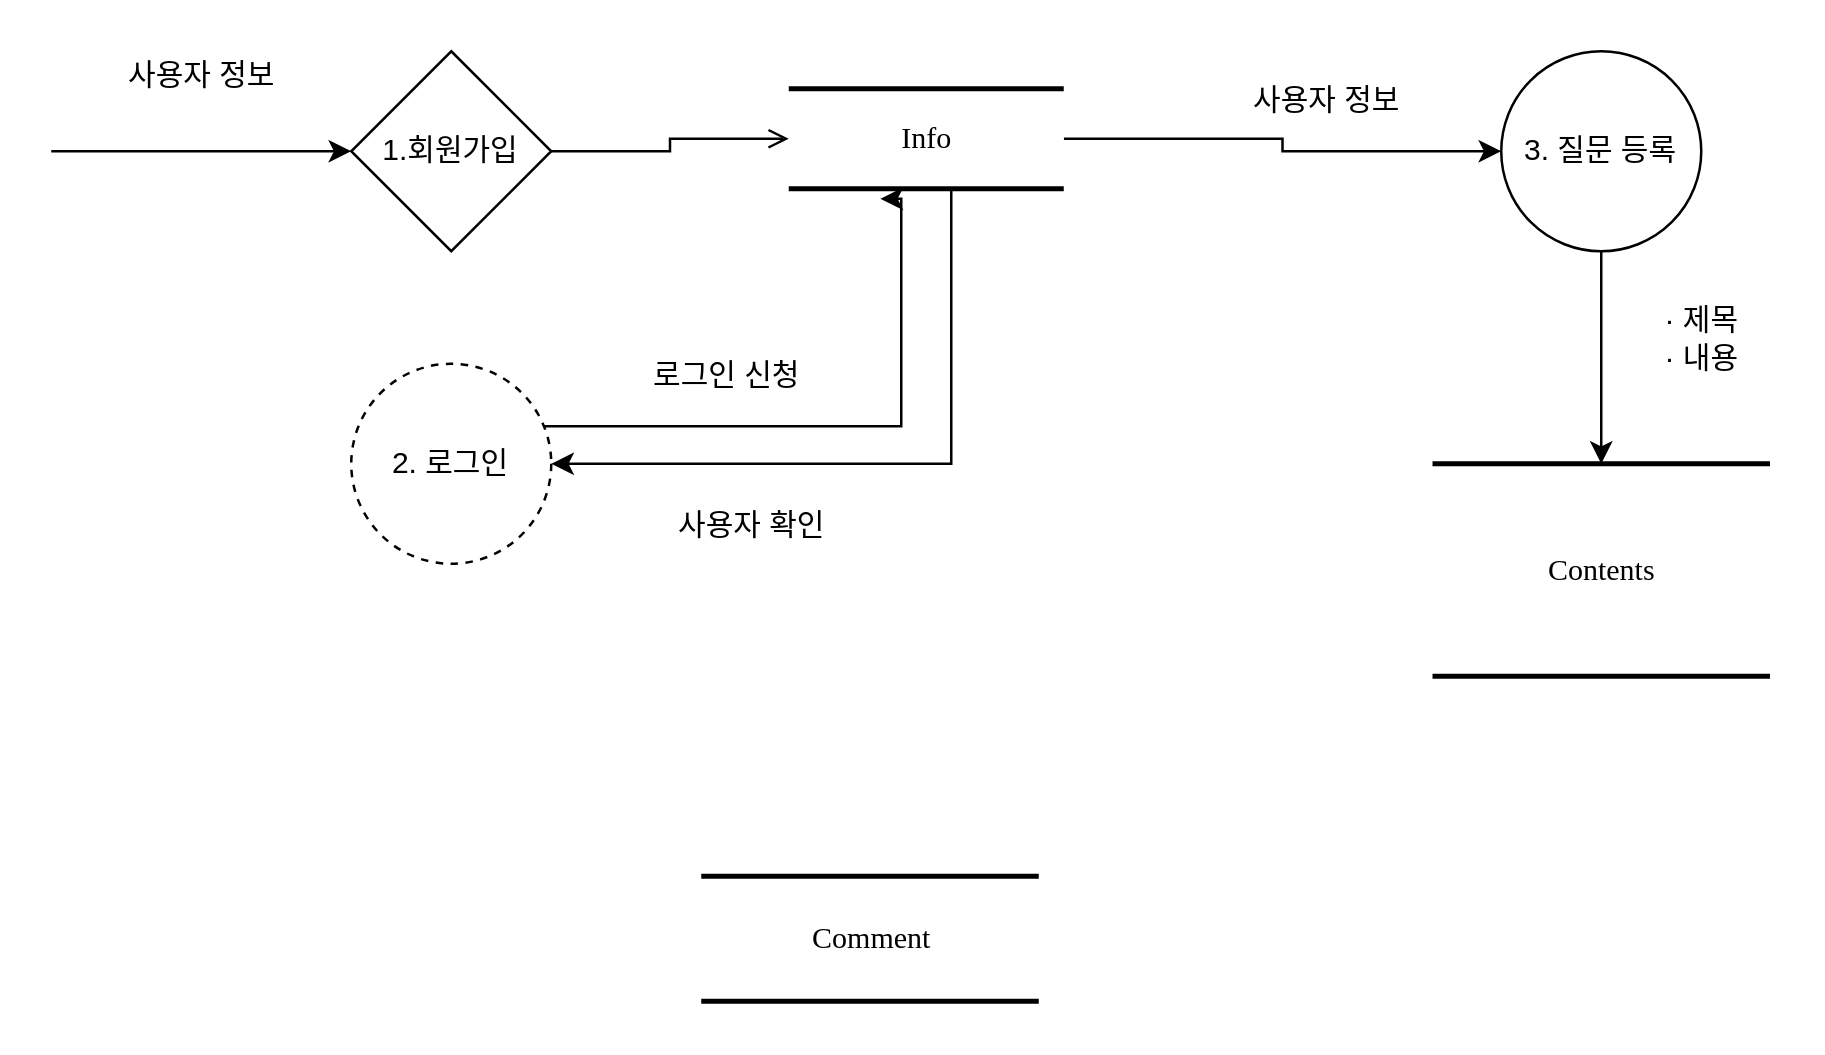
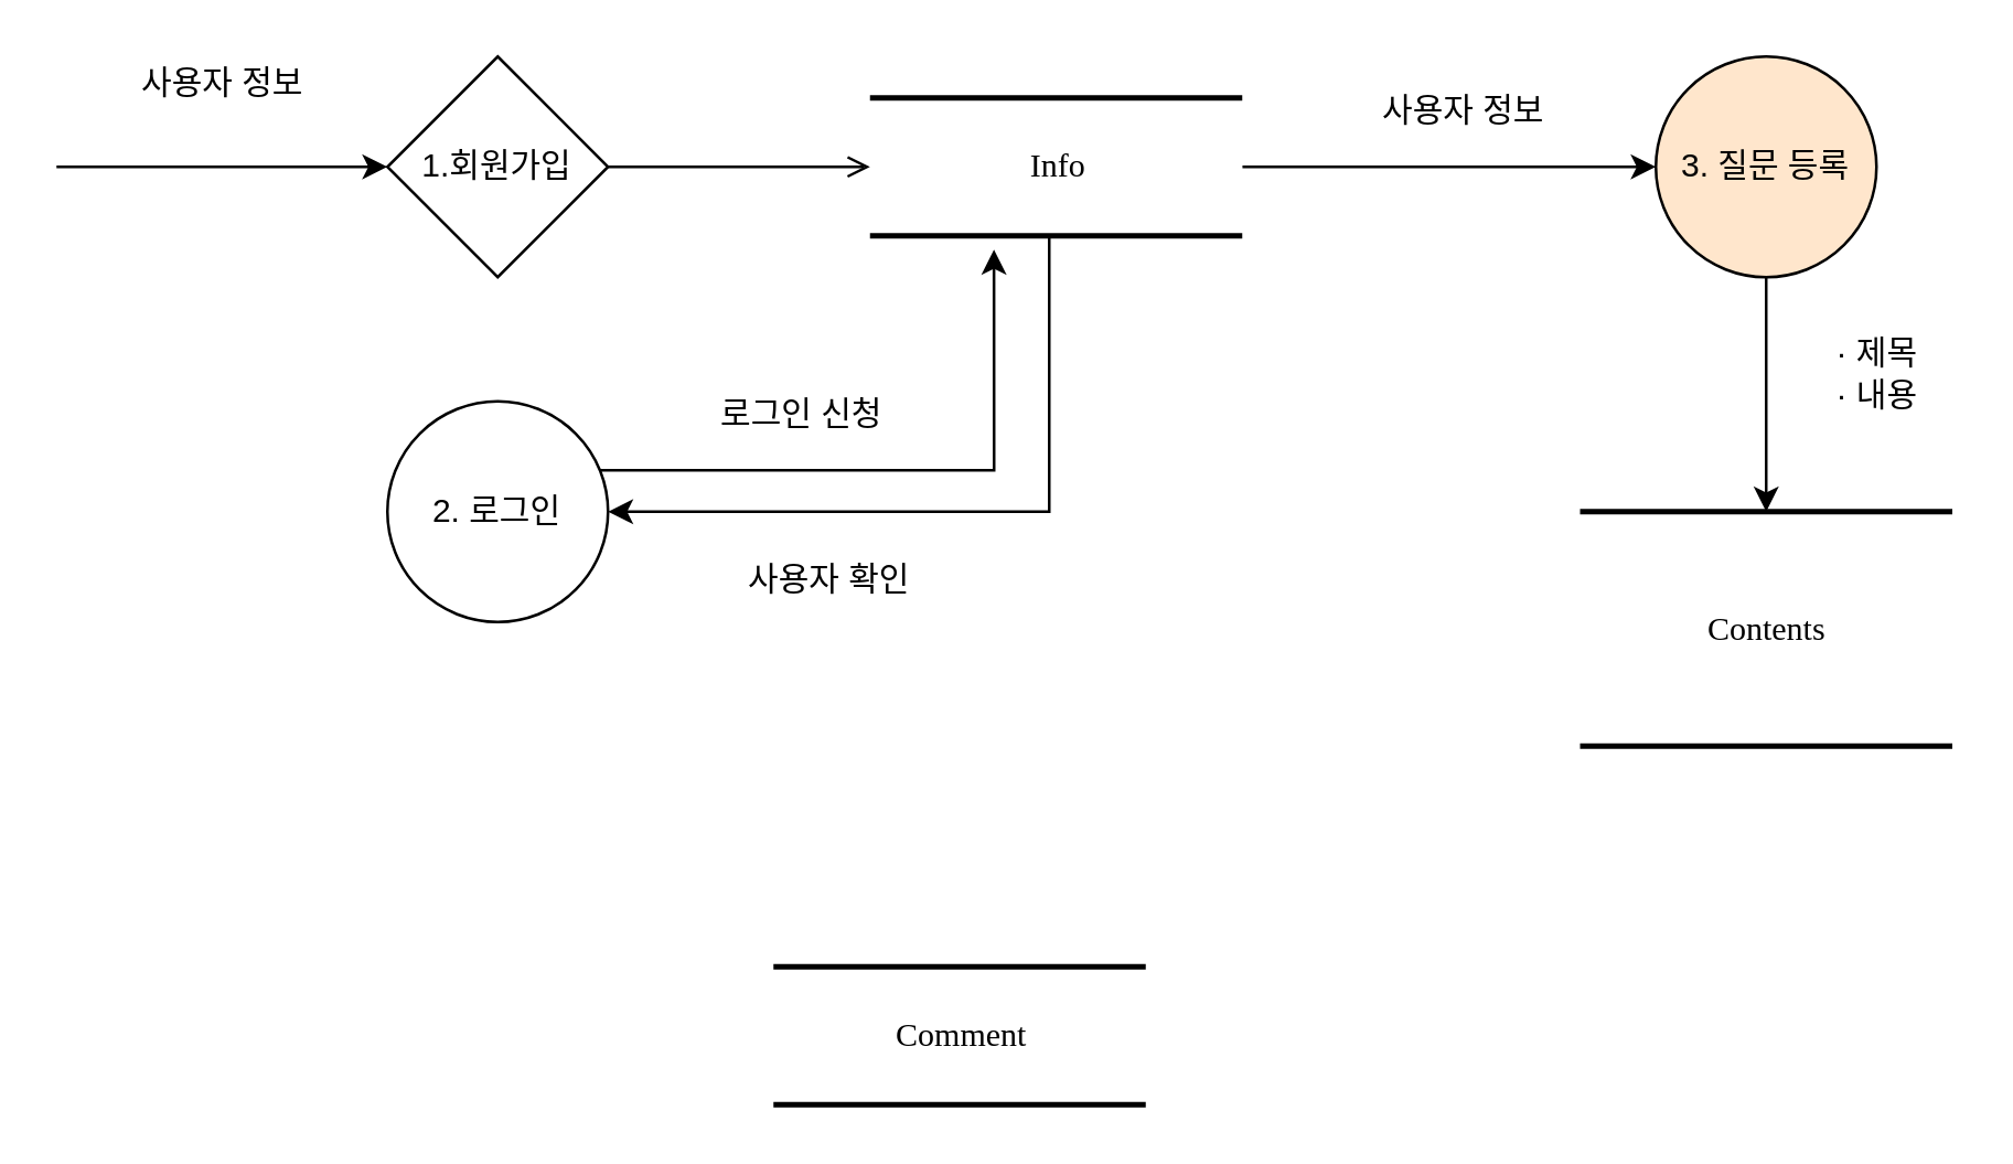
- <mxCell id="6" value="Info" style="html=1;rounded=0;shadow=0;comic=0;labelBackgroundColor=none;strokeWidth=2;fontFamily=Verdana;fontSize=12;align=center;shape=mxgraph.ios7ui.horLines;" vertex="1" parent="1"><mxGeometry x="315" y="35" width="110" height="40" as="geometry" /></mxCell>
+ <mxCell id="6" value="Info" style="html=1;rounded=0;shadow=0;comic=0;labelBackgroundColor=none;strokeWidth=2;fontFamily=Verdana;fontSize=12;align=center;shape=mxgraph.ios7ui.horLines;" vertex="1" parent="1"><mxGeometry x="315" y="35" width="135" height="50" as="geometry" /></mxCell>
- <mxCell id="16" value="3. 질문 등록" style="ellipse;whiteSpace=wrap;html=1;aspect=fixed;" vertex="1" parent="1"><mxGeometry x="600" y="20" width="80" height="80" as="geometry" /></mxCell>
+ <mxCell id="16" value="3. 질문 등록" style="ellipse;whiteSpace=wrap;html=1;aspect=fixed;fillColor=#ffe6cc;" vertex="1" parent="1"><mxGeometry x="600" y="20" width="80" height="80" as="geometry" /></mxCell>
- <mxCell id="12" value="2. 로그인" style="ellipse;whiteSpace=wrap;html=1;aspect=fixed;dashed=1;" vertex="1" parent="1"><mxGeometry x="140" y="145" width="80" height="80" as="geometry" /></mxCell>
+ <mxCell id="12" value="2. 로그인" style="ellipse;whiteSpace=wrap;html=1;aspect=fixed;" vertex="1" parent="1"><mxGeometry x="140" y="145" width="80" height="80" as="geometry" /></mxCell>
